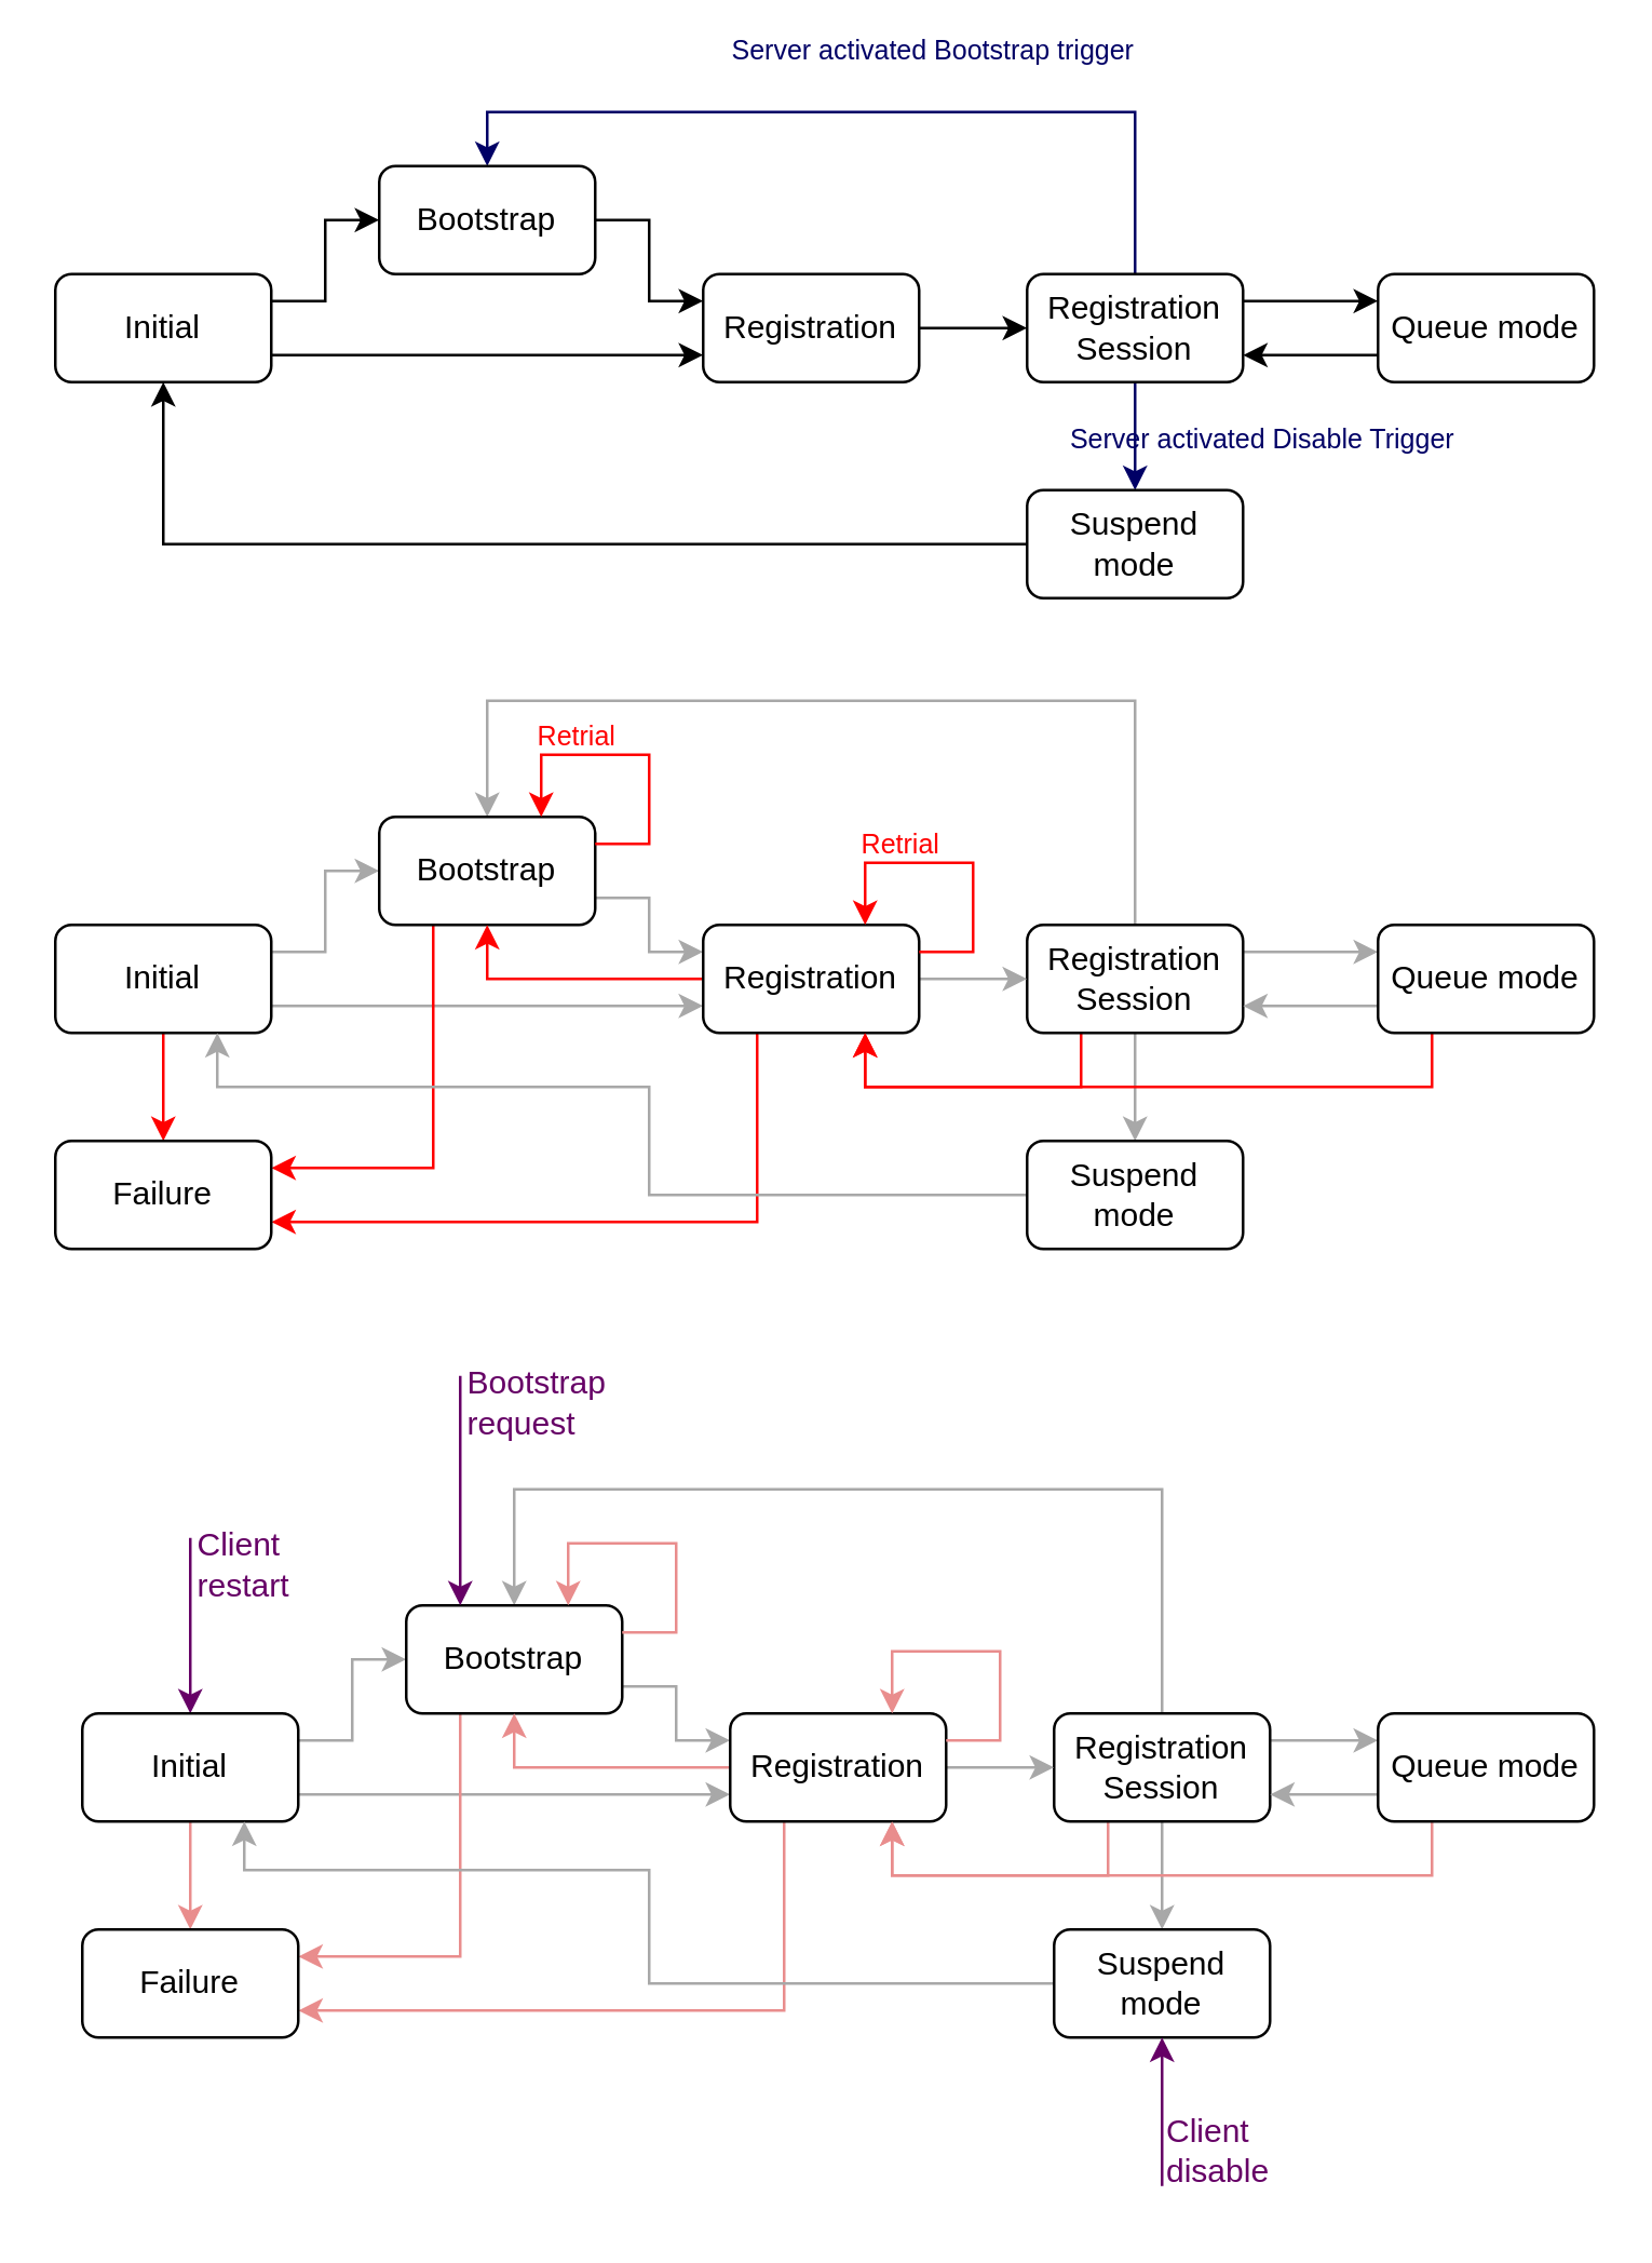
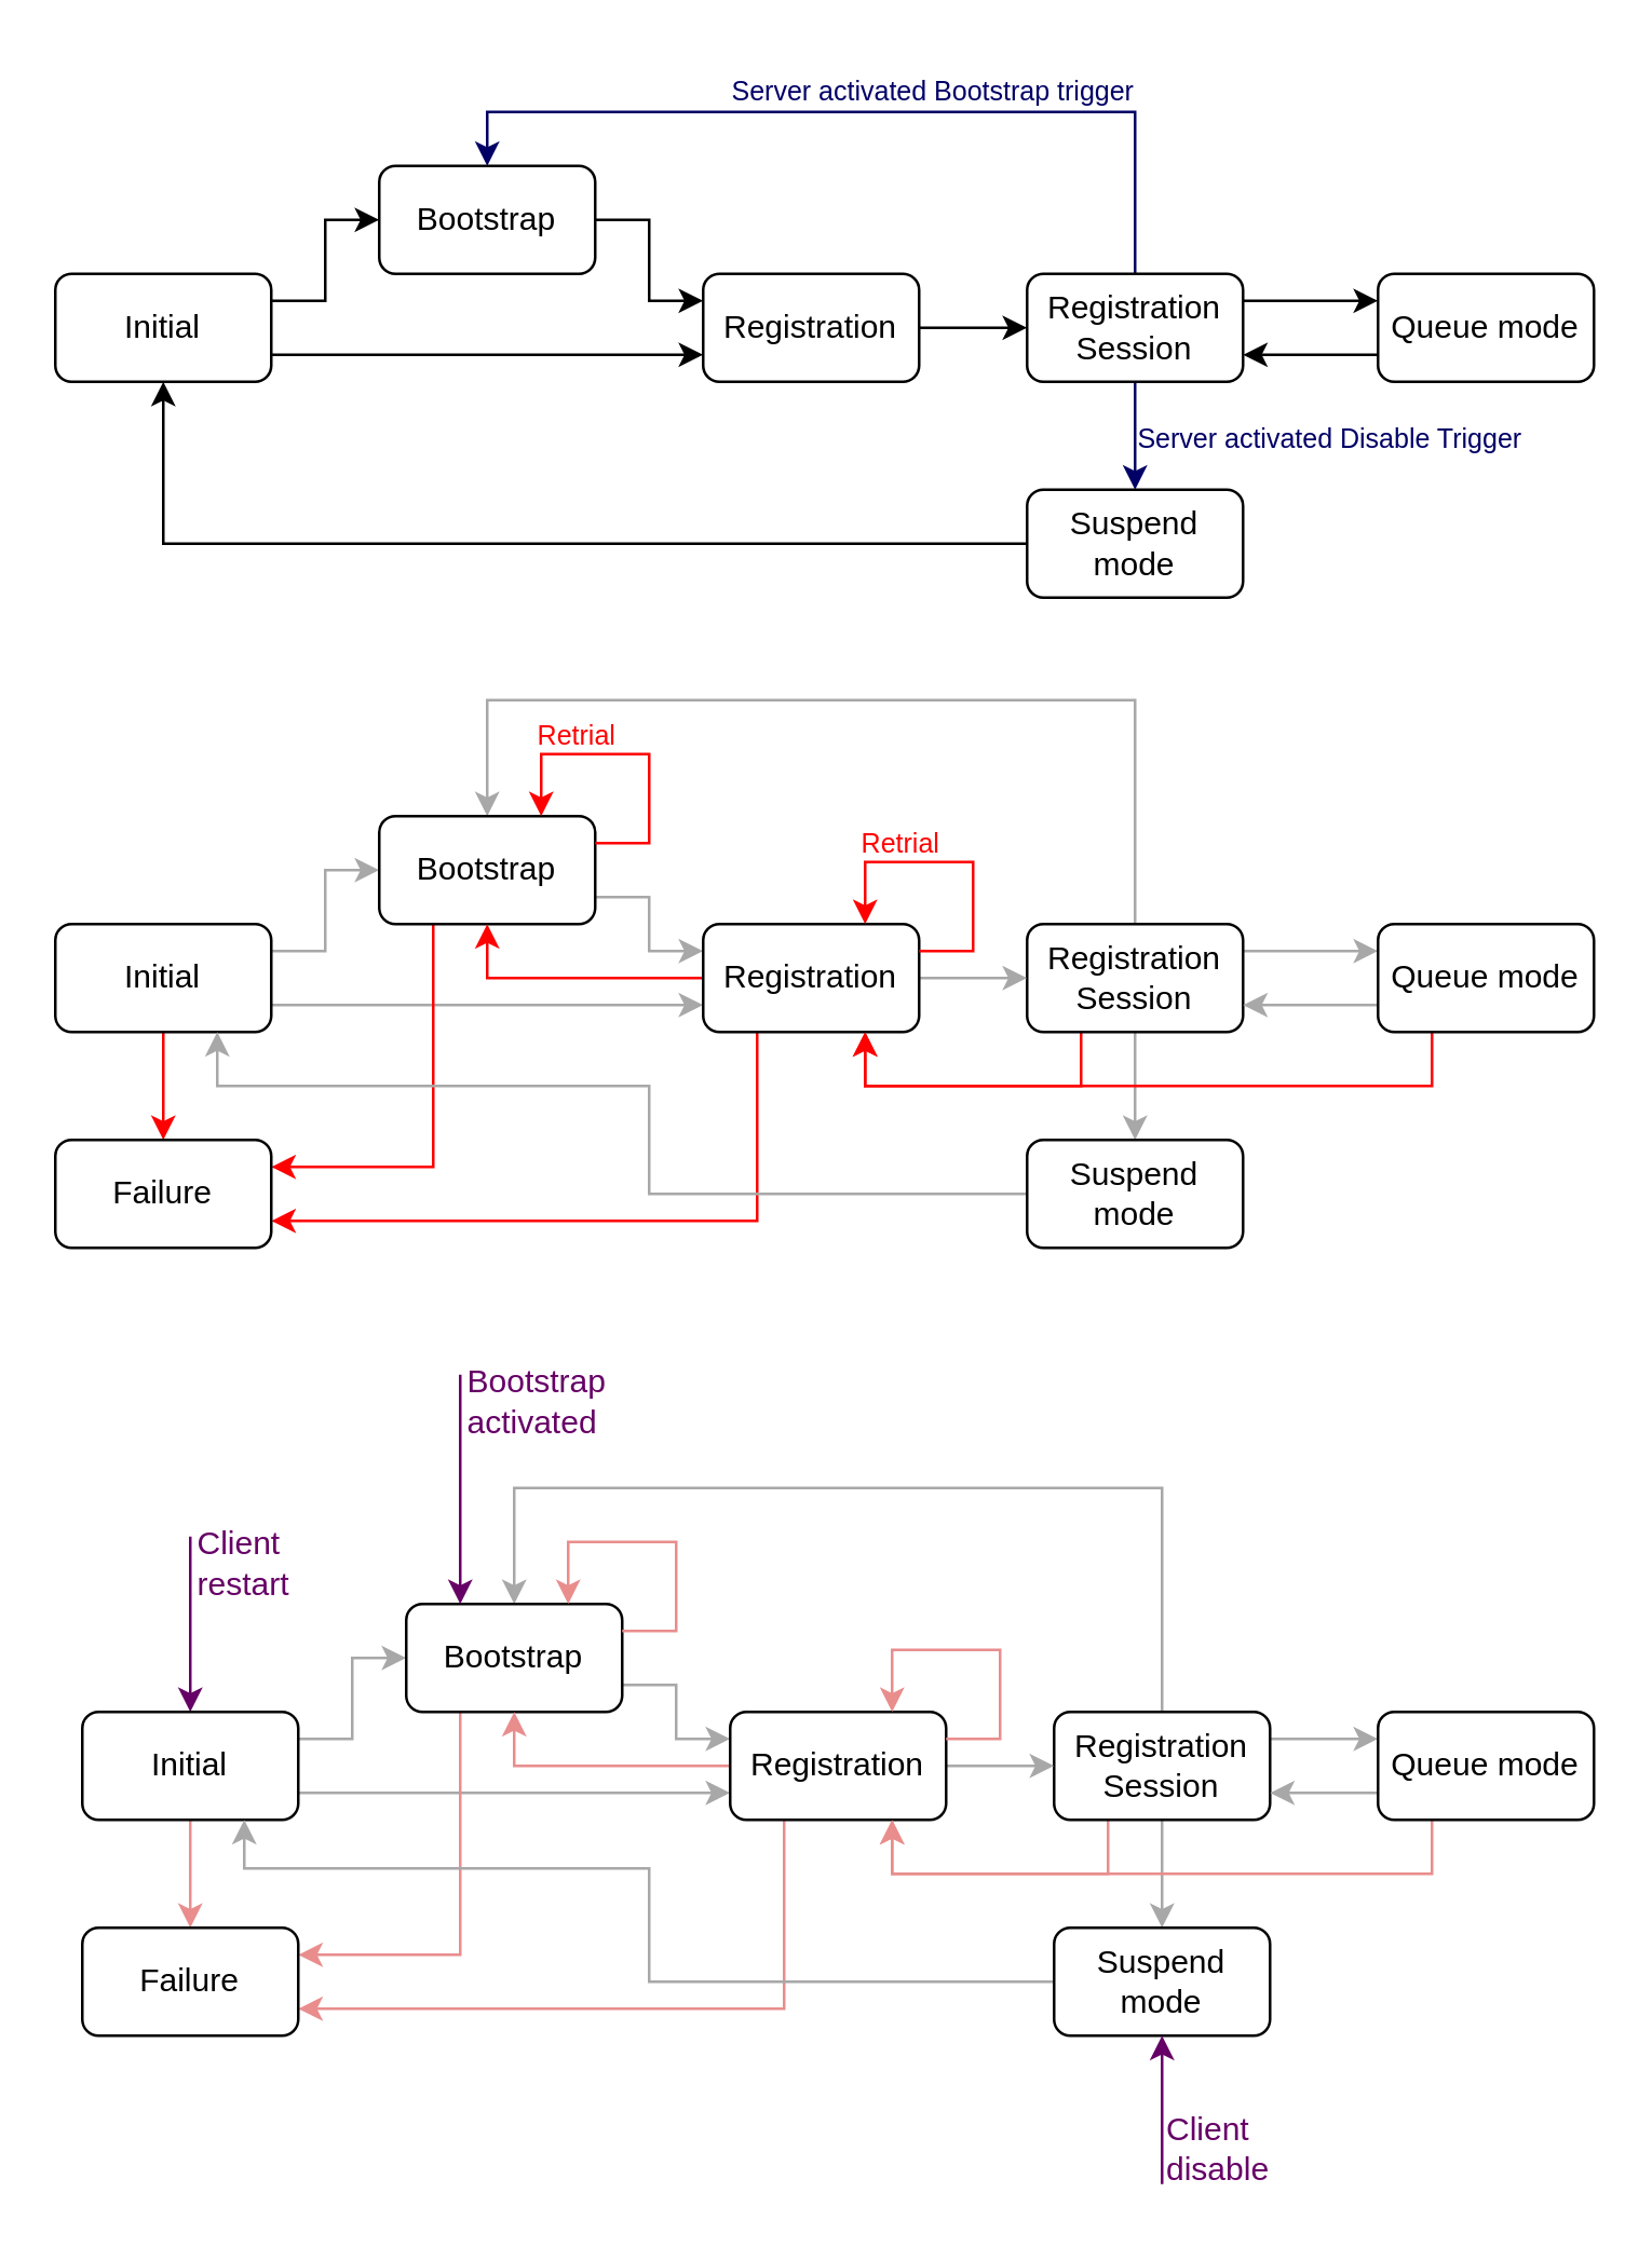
- <mxCell id="17" value="&lt;font style=&quot;font-size: 10px; color: rgb(0, 0, 102);&quot;&gt;Server activated Bootstrap trigger&lt;/font&gt;" style="text;html=1;align=center;verticalAlign=middle;resizable=0;points=[];autosize=1;strokeColor=none;fillColor=none;" vertex="1" parent="1"><mxGeometry x="261" y="5" width="167" height="26" as="geometry" /></mxCell>
+ <mxCell id="17" value="&lt;font style=&quot;font-size: 10px; color: rgb(0, 0, 102);&quot;&gt;Server activated Bootstrap trigger&lt;/font&gt;" style="text;html=1;align=center;verticalAlign=middle;resizable=0;points=[];autosize=1;strokeColor=none;fillColor=none;" vertex="1" parent="1"><mxGeometry x="261" y="20" width="167" height="26" as="geometry" /></mxCell>
- <mxCell id="18" value="&lt;font style=&quot;font-size: 10px; color: rgb(0, 0, 102);&quot;&gt;Server activated Disable Trigger&lt;/font&gt;" style="text;html=1;align=center;verticalAlign=middle;resizable=0;points=[];autosize=1;strokeColor=none;fillColor=none;" vertex="1" parent="1"><mxGeometry x="387" y="149" width="160" height="26" as="geometry" /></mxCell>
+ <mxCell id="18" value="&lt;font style=&quot;font-size: 10px; color: rgb(0, 0, 102);&quot;&gt;Server activated Disable Trigger&lt;/font&gt;" style="text;html=1;align=center;verticalAlign=middle;resizable=0;points=[];autosize=1;strokeColor=none;fillColor=none;" vertex="1" parent="1"><mxGeometry x="412" y="149" width="160" height="26" as="geometry" /></mxCell>
- <mxCell id="73" value="&lt;font color=&quot;#660066&quot;&gt;Bootstrap&lt;/font&gt;&lt;div&gt;&lt;font color=&quot;#660066&quot;&gt;request&lt;/font&gt;&lt;/div&gt;" style="text;html=1;align=left;verticalAlign=middle;resizable=0;points=[];autosize=1;strokeColor=none;fillColor=none;" vertex="1" parent="1"><mxGeometry x="171" y="499" width="70" height="40" as="geometry" /></mxCell>
+ <mxCell id="73" value="&lt;font color=&quot;#660066&quot;&gt;Bootstrap&lt;/font&gt;&lt;div&gt;&lt;font color=&quot;#660066&quot;&gt;activated&lt;/font&gt;&lt;/div&gt;" style="text;html=1;align=left;verticalAlign=middle;resizable=0;points=[];autosize=1;strokeColor=none;fillColor=none;" vertex="1" parent="1"><mxGeometry x="171" y="499" width="70" height="40" as="geometry" /></mxCell>
